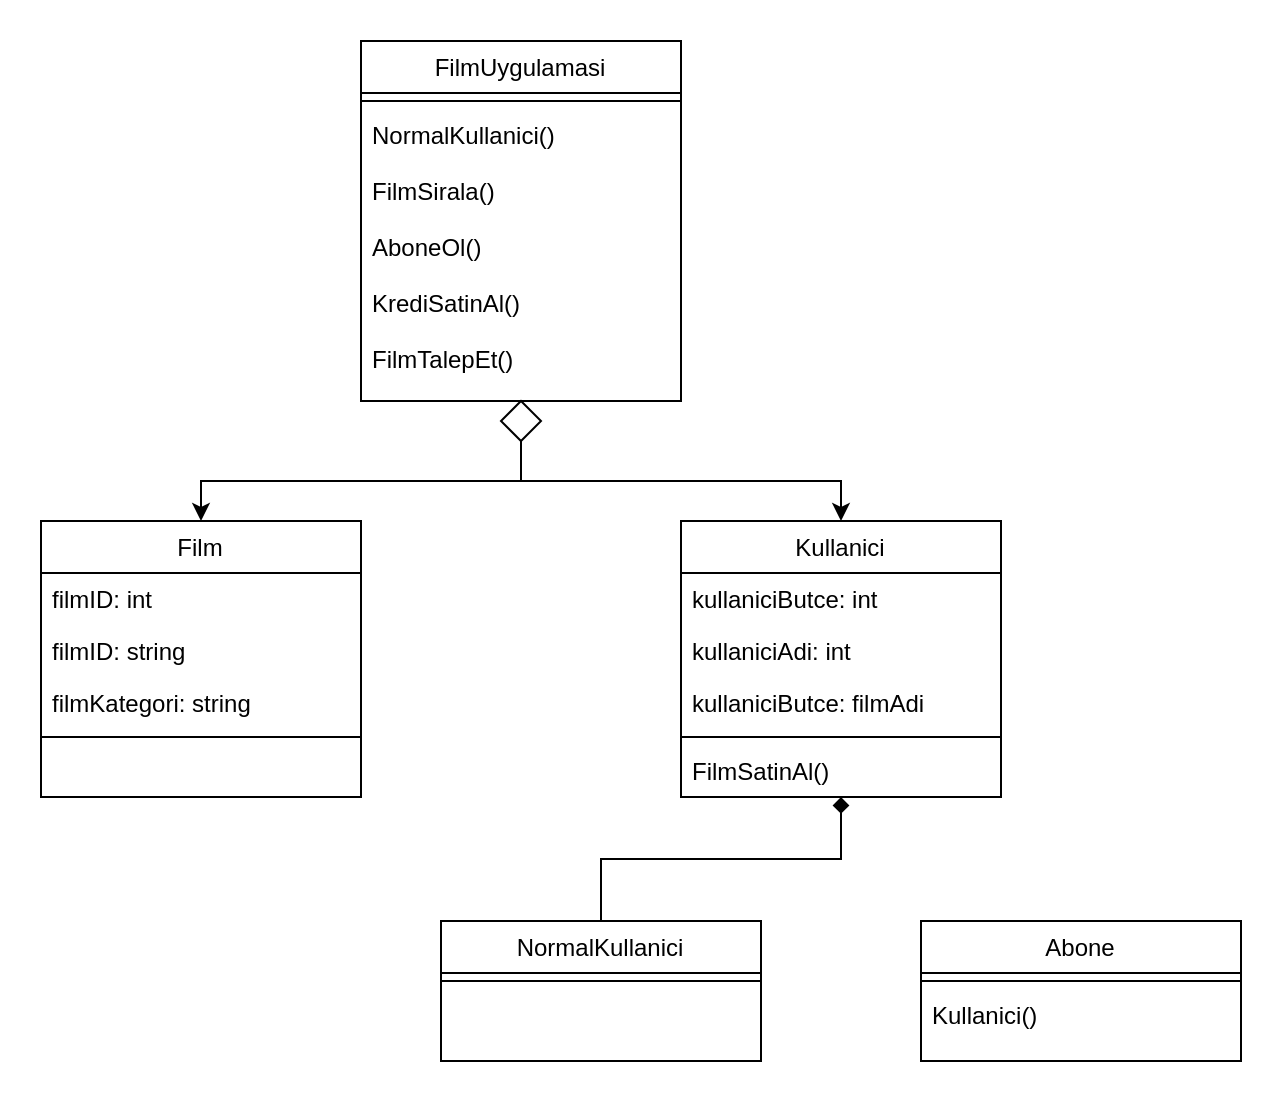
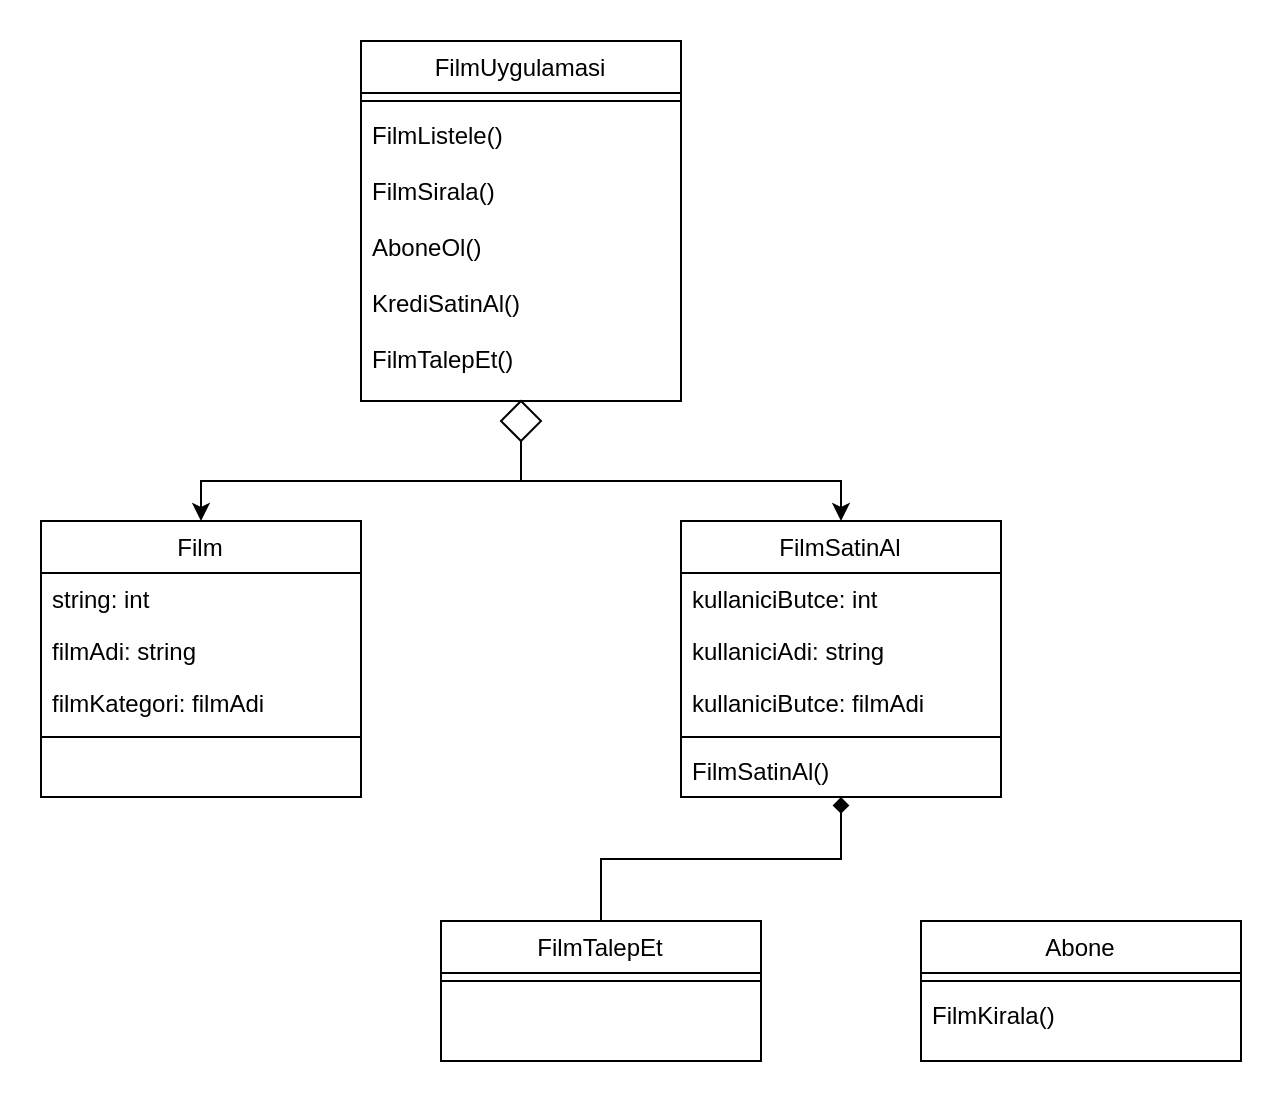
- <mxCell id="4" value="NormalKullanici()" style="text;align=left;verticalAlign=top;spacingLeft=4;spacingRight=4;overflow=hidden;rotatable=0;points=[[0,0.5],[1,0.5]];portConstraint=eastwest;" parent="2" vertex="1"><mxGeometry y="34" width="160" height="28" as="geometry" /></mxCell>
+ <mxCell id="4" value="FilmListele()" style="text;align=left;verticalAlign=top;spacingLeft=4;spacingRight=4;overflow=hidden;rotatable=0;points=[[0,0.5],[1,0.5]];portConstraint=eastwest;" parent="2" vertex="1"><mxGeometry y="34" width="160" height="28" as="geometry" /></mxCell>
- <mxCell id="14" value="Kullanici" style="swimlane;fontStyle=0;align=center;verticalAlign=top;childLayout=stackLayout;horizontal=1;startSize=26;horizontalStack=0;resizeParent=1;resizeLast=0;collapsible=1;marginBottom=0;rounded=0;shadow=0;strokeWidth=1;" vertex="1" parent="1"><mxGeometry x="340" y="260" width="160" height="138" as="geometry"><mxRectangle x="230" y="140" width="160" height="26" as="alternateBounds" /></mxGeometry></mxCell>
+ <mxCell id="14" value="FilmSatinAl" style="swimlane;fontStyle=0;align=center;verticalAlign=top;childLayout=stackLayout;horizontal=1;startSize=26;horizontalStack=0;resizeParent=1;resizeLast=0;collapsible=1;marginBottom=0;rounded=0;shadow=0;strokeWidth=1;" vertex="1" parent="1"><mxGeometry x="340" y="260" width="160" height="138" as="geometry"><mxRectangle x="230" y="140" width="160" height="26" as="alternateBounds" /></mxGeometry></mxCell>
- <mxCell id="10" value="filmID: int" style="text;align=left;verticalAlign=top;spacingLeft=4;spacingRight=4;overflow=hidden;rotatable=0;points=[[0,0.5],[1,0.5]];portConstraint=eastwest;" vertex="1" parent="9"><mxGeometry y="26" width="160" height="26" as="geometry" /></mxCell>
+ <mxCell id="10" value="string: int" style="text;align=left;verticalAlign=top;spacingLeft=4;spacingRight=4;overflow=hidden;rotatable=0;points=[[0,0.5],[1,0.5]];portConstraint=eastwest;" vertex="1" parent="9"><mxGeometry y="26" width="160" height="26" as="geometry" /></mxCell>
- <mxCell id="11" value="filmID: string" style="text;align=left;verticalAlign=top;spacingLeft=4;spacingRight=4;overflow=hidden;rotatable=0;points=[[0,0.5],[1,0.5]];portConstraint=eastwest;rounded=0;shadow=0;html=0;" vertex="1" parent="9"><mxGeometry y="52" width="160" height="26" as="geometry" /></mxCell>
+ <mxCell id="11" value="filmAdi: string" style="text;align=left;verticalAlign=top;spacingLeft=4;spacingRight=4;overflow=hidden;rotatable=0;points=[[0,0.5],[1,0.5]];portConstraint=eastwest;rounded=0;shadow=0;html=0;" vertex="1" parent="9"><mxGeometry y="52" width="160" height="26" as="geometry" /></mxCell>
- <mxCell id="16" value="kullaniciAdi: int" style="text;align=left;verticalAlign=top;spacingLeft=4;spacingRight=4;overflow=hidden;rotatable=0;points=[[0,0.5],[1,0.5]];portConstraint=eastwest;rounded=0;shadow=0;html=0;" vertex="1" parent="14"><mxGeometry y="52" width="160" height="26" as="geometry" /></mxCell>
+ <mxCell id="16" value="kullaniciAdi: string" style="text;align=left;verticalAlign=top;spacingLeft=4;spacingRight=4;overflow=hidden;rotatable=0;points=[[0,0.5],[1,0.5]];portConstraint=eastwest;rounded=0;shadow=0;html=0;" vertex="1" parent="14"><mxGeometry y="52" width="160" height="26" as="geometry" /></mxCell>
- <mxCell id="12" value="filmKategori: string" style="text;align=left;verticalAlign=top;spacingLeft=4;spacingRight=4;overflow=hidden;rotatable=0;points=[[0,0.5],[1,0.5]];portConstraint=eastwest;rounded=0;shadow=0;html=0;" vertex="1" parent="9"><mxGeometry y="78" width="160" height="26" as="geometry" /></mxCell>
+ <mxCell id="12" value="filmKategori: filmAdi" style="text;align=left;verticalAlign=top;spacingLeft=4;spacingRight=4;overflow=hidden;rotatable=0;points=[[0,0.5],[1,0.5]];portConstraint=eastwest;rounded=0;shadow=0;html=0;" vertex="1" parent="9"><mxGeometry y="78" width="160" height="26" as="geometry" /></mxCell>
- <mxCell id="21" value="NormalKullanici" style="swimlane;fontStyle=0;align=center;verticalAlign=top;childLayout=stackLayout;horizontal=1;startSize=26;horizontalStack=0;resizeParent=1;resizeLast=0;collapsible=1;marginBottom=0;rounded=0;shadow=0;strokeWidth=1;" vertex="1" parent="1"><mxGeometry x="220" y="460" width="160" height="70" as="geometry"><mxRectangle x="230" y="140" width="160" height="26" as="alternateBounds" /></mxGeometry></mxCell>
+ <mxCell id="21" value="FilmTalepEt" style="swimlane;fontStyle=0;align=center;verticalAlign=top;childLayout=stackLayout;horizontal=1;startSize=26;horizontalStack=0;resizeParent=1;resizeLast=0;collapsible=1;marginBottom=0;rounded=0;shadow=0;strokeWidth=1;" vertex="1" parent="1"><mxGeometry x="220" y="460" width="160" height="70" as="geometry"><mxRectangle x="230" y="140" width="160" height="26" as="alternateBounds" /></mxGeometry></mxCell>
- <mxCell id="25" value="Kullanici()" style="text;align=left;verticalAlign=top;spacingLeft=4;spacingRight=4;overflow=hidden;rotatable=0;points=[[0,0.5],[1,0.5]];portConstraint=eastwest;" vertex="1" parent="23"><mxGeometry y="34" width="160" height="26" as="geometry" /></mxCell>
+ <mxCell id="25" value="FilmKirala()" style="text;align=left;verticalAlign=top;spacingLeft=4;spacingRight=4;overflow=hidden;rotatable=0;points=[[0,0.5],[1,0.5]];portConstraint=eastwest;" vertex="1" parent="23"><mxGeometry y="34" width="160" height="26" as="geometry" /></mxCell>
